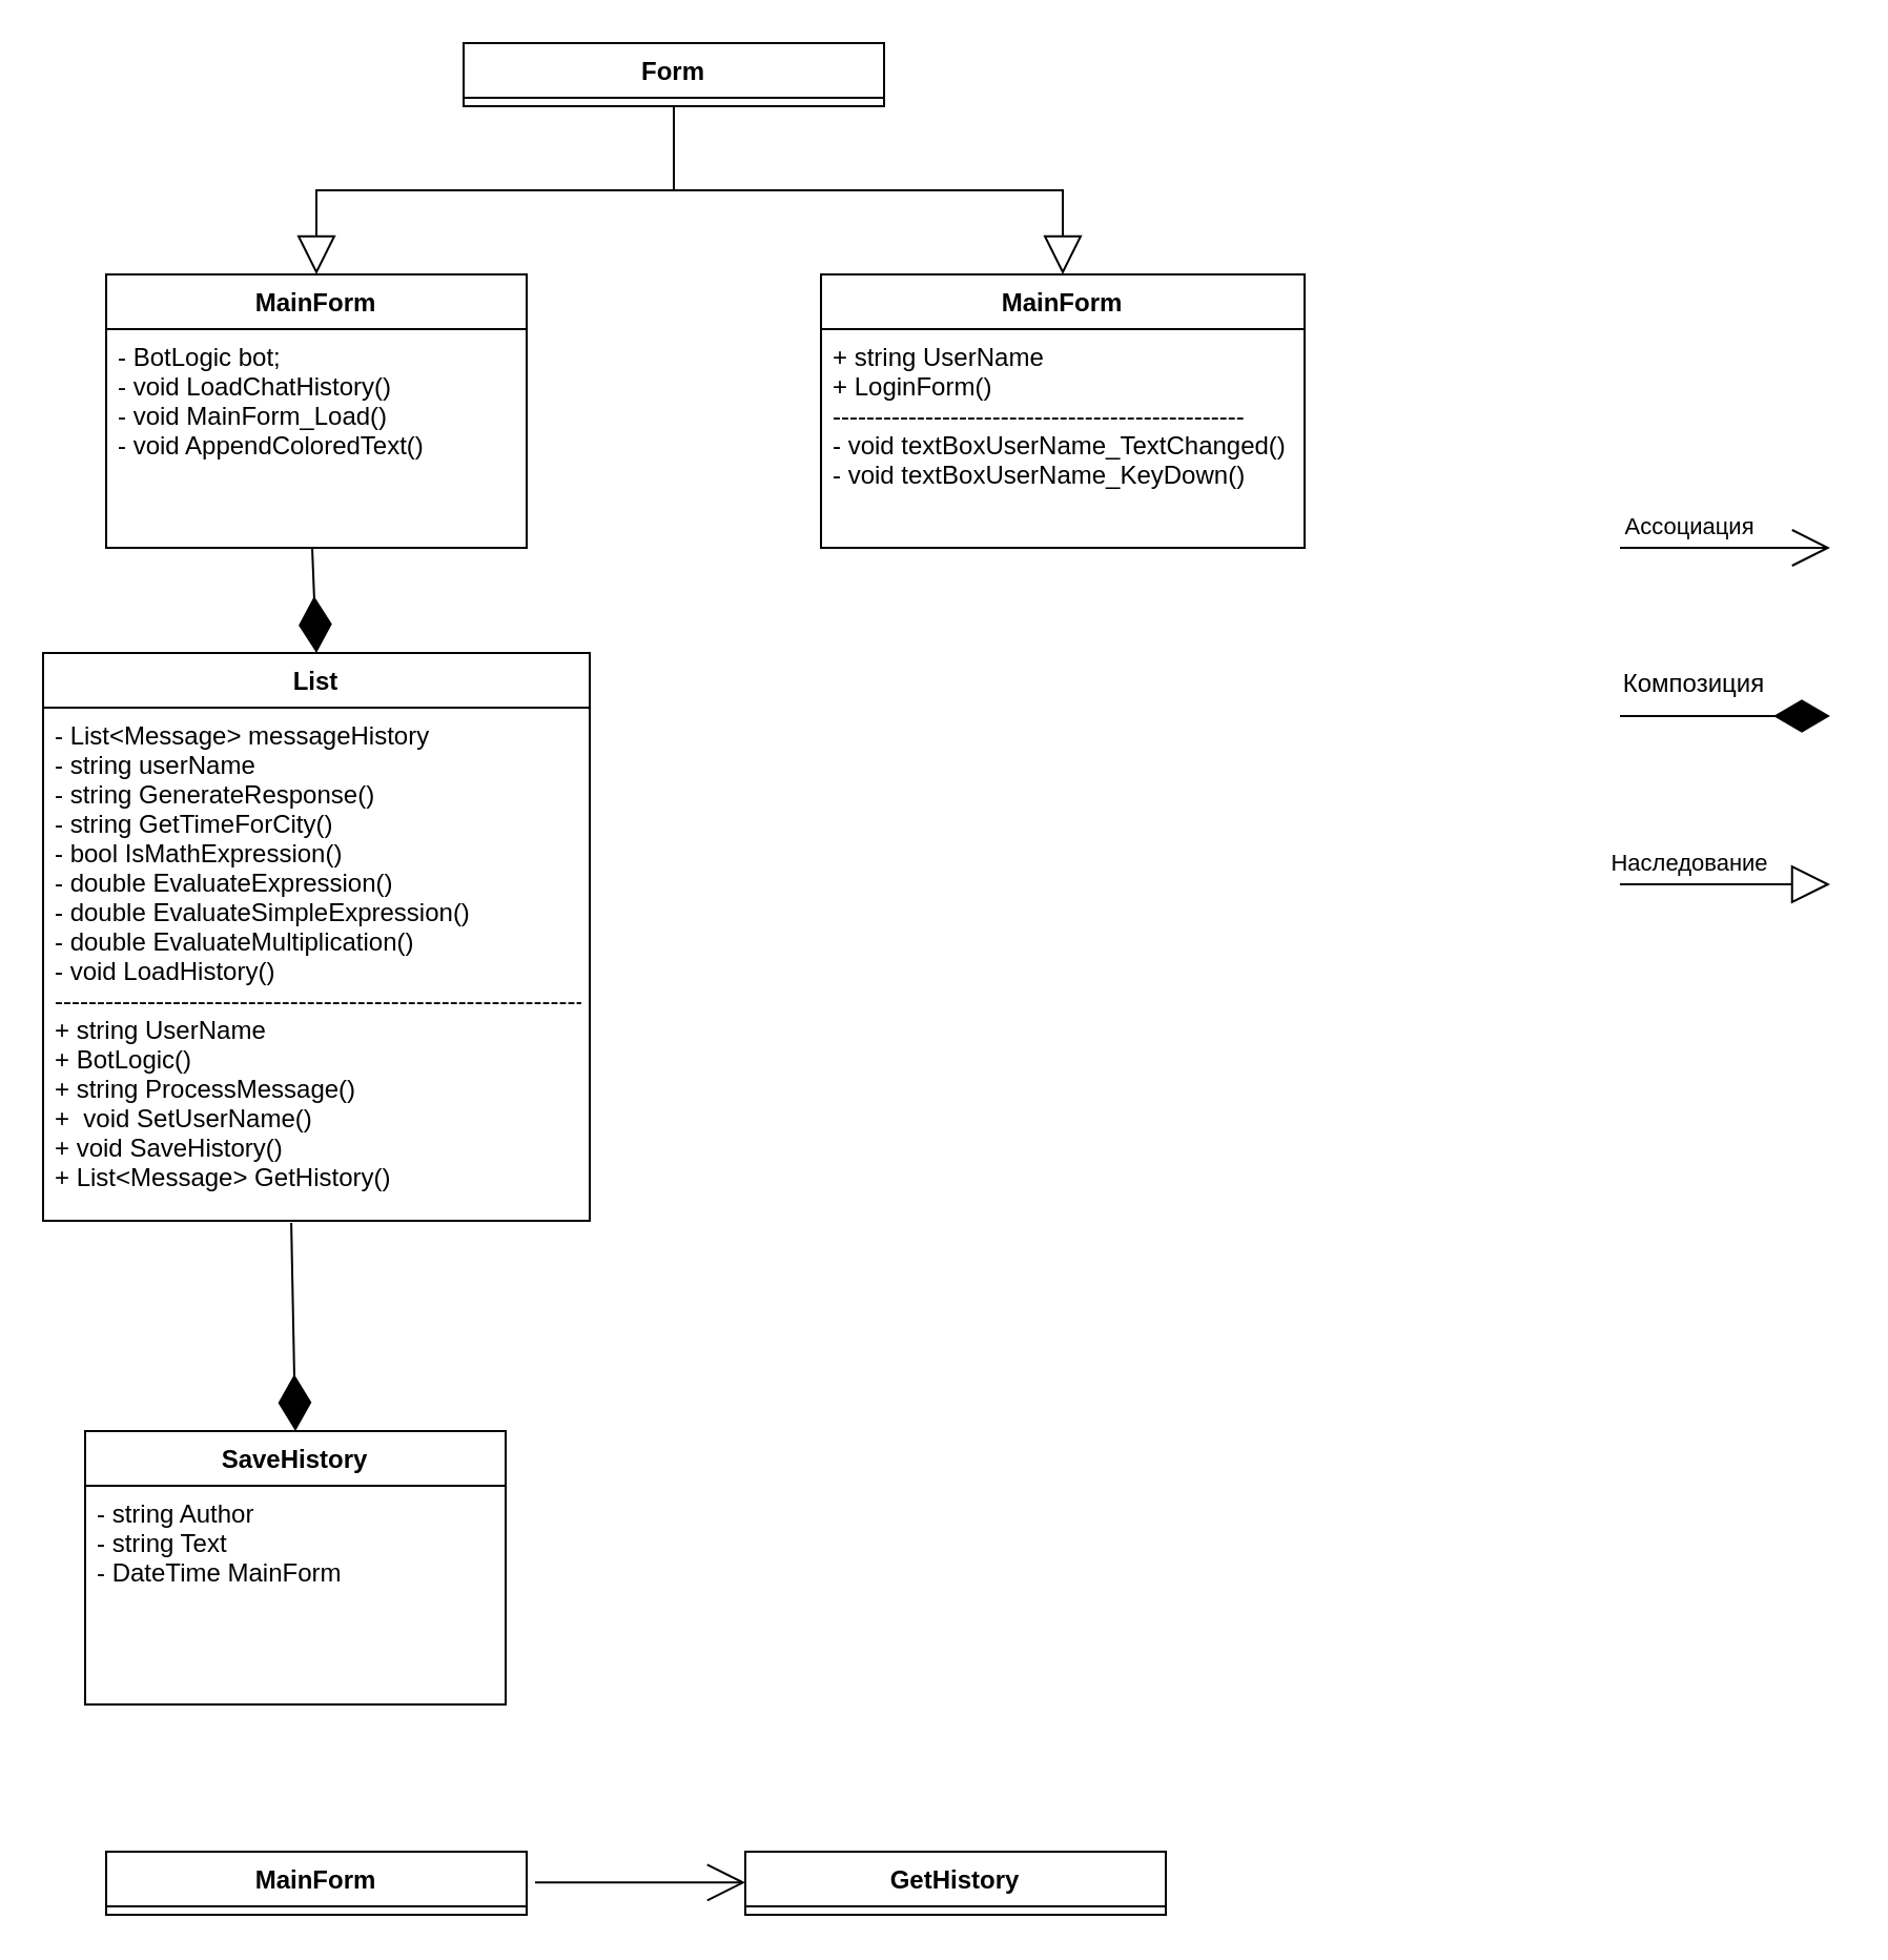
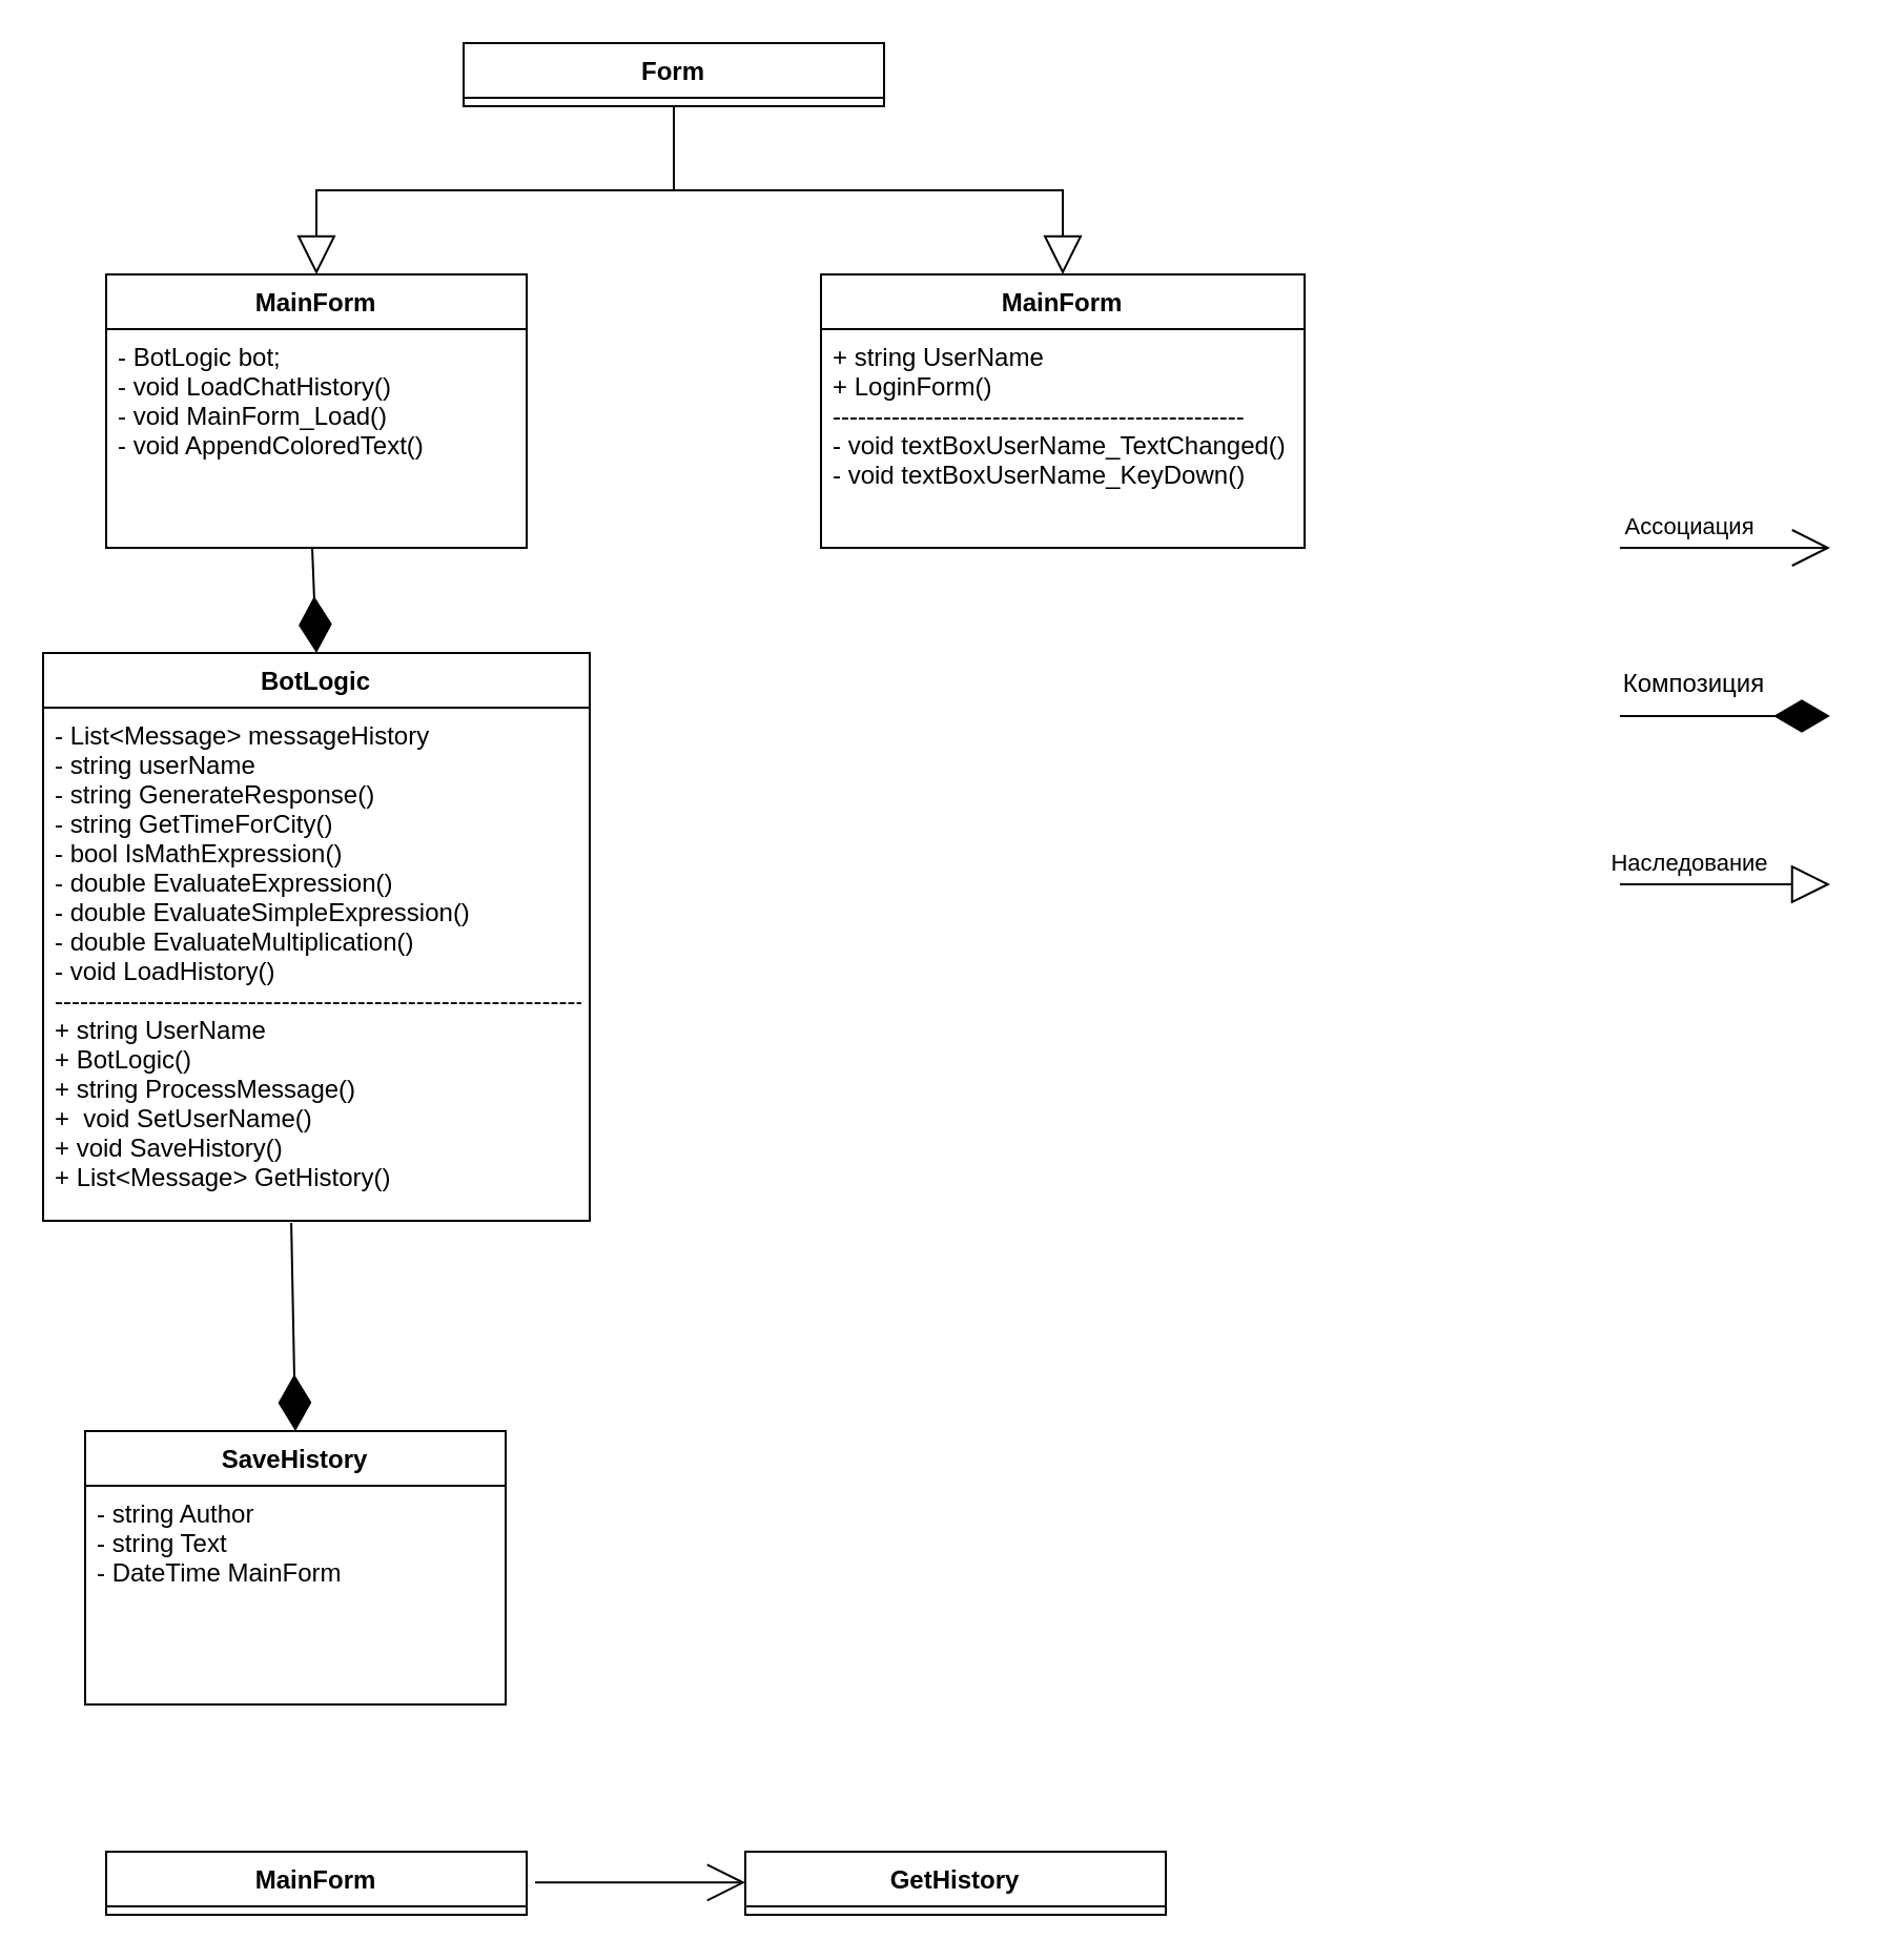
- <mxCell id="5" value="List" style="swimlane;fontStyle=1;align=center;verticalAlign=top;childLayout=stackLayout;horizontal=1;startSize=26;horizontalStack=0;resizeParent=1;resizeParentMax=0;resizeLast=0;collapsible=1;marginBottom=0;" vertex="1" parent="1"><mxGeometry x="20" y="310" width="260" height="270" as="geometry" /></mxCell>
+ <mxCell id="5" value="BotLogic" style="swimlane;fontStyle=1;align=center;verticalAlign=top;childLayout=stackLayout;horizontal=1;startSize=26;horizontalStack=0;resizeParent=1;resizeParentMax=0;resizeLast=0;collapsible=1;marginBottom=0;" vertex="1" parent="1"><mxGeometry x="20" y="310" width="260" height="270" as="geometry" /></mxCell>
